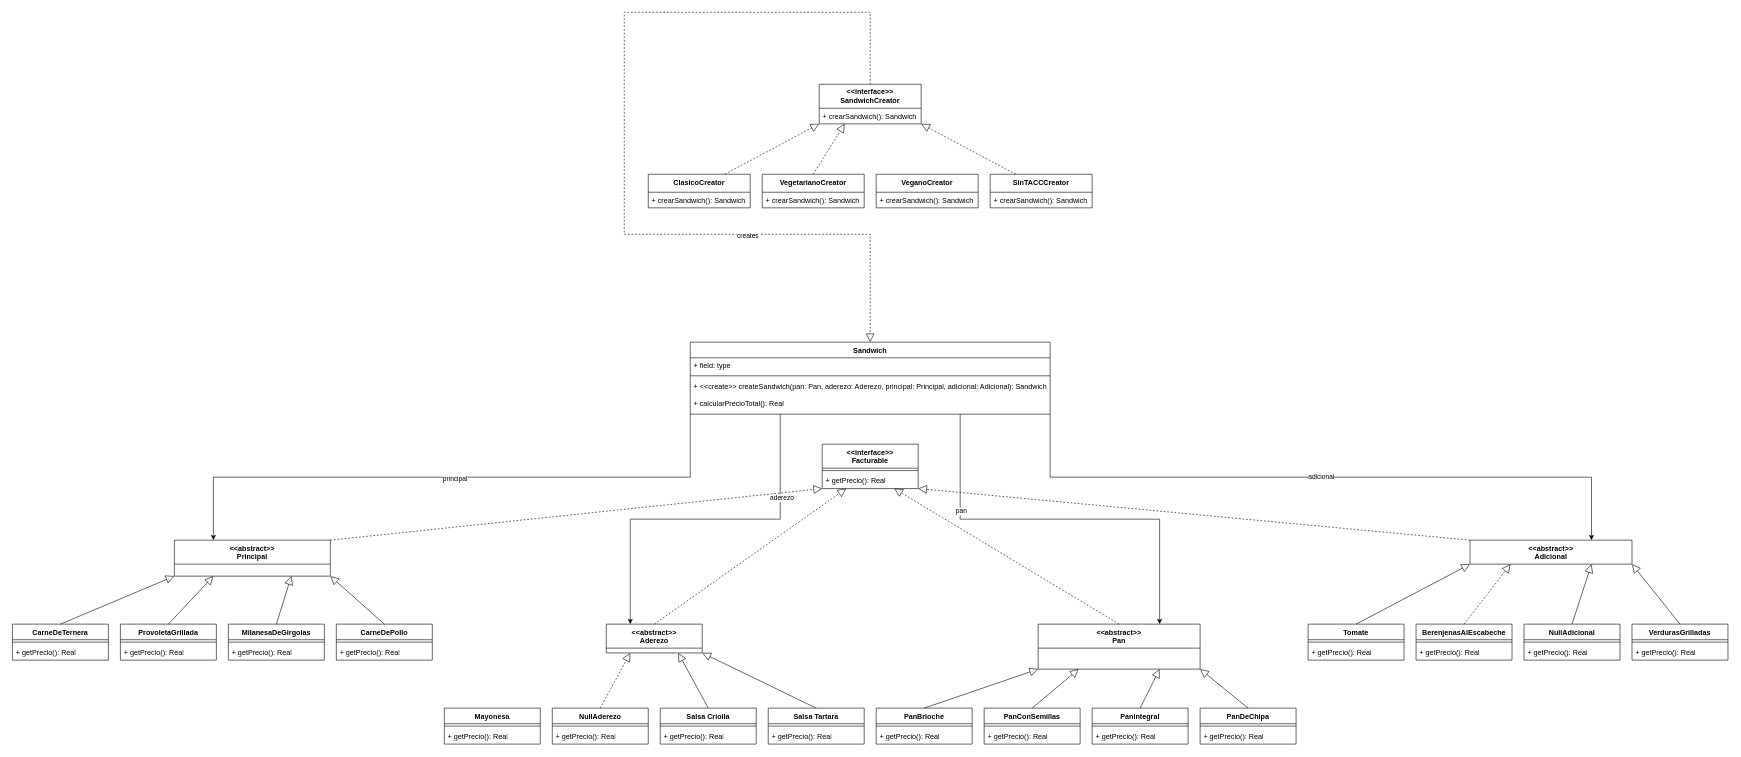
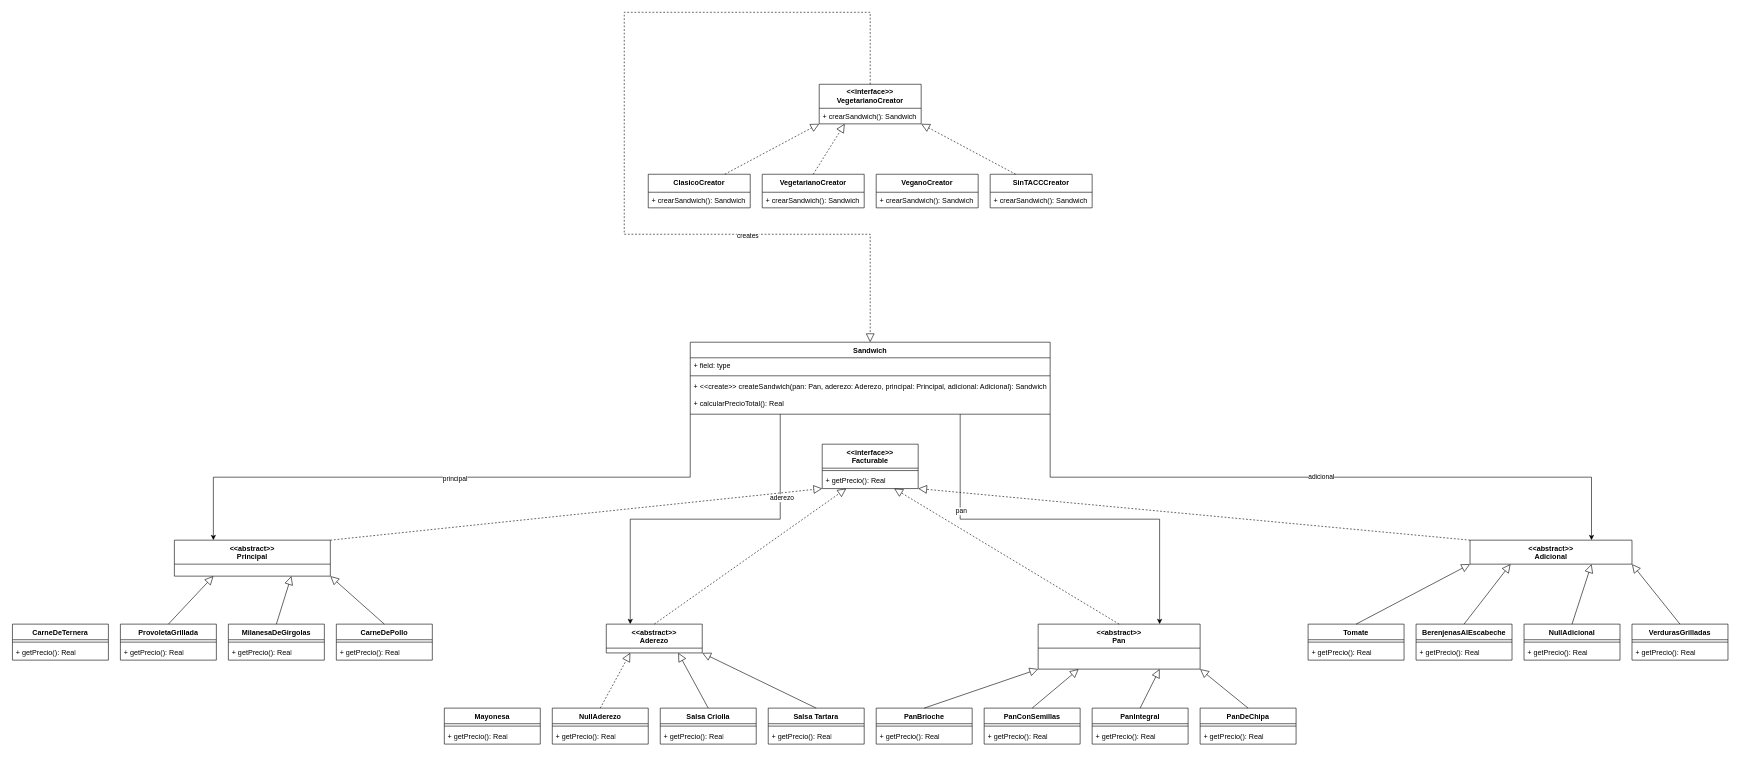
- <mxCell id="88" value="&lt;div&gt;&lt;b&gt;&amp;lt;&amp;lt;interface&amp;gt;&amp;gt;&lt;br&gt;&lt;/b&gt;&lt;/div&gt;&lt;div&gt;&lt;b&gt;SandwichCreator&lt;/b&gt;&lt;/div&gt;" style="swimlane;fontStyle=0;childLayout=stackLayout;horizontal=1;startSize=40;fillColor=none;horizontalStack=0;resizeParent=1;resizeParentMax=0;resizeLast=0;collapsible=1;marginBottom=0;whiteSpace=wrap;html=1;" vertex="1" parent="1"><mxGeometry x="1365" y="140" width="170" height="66" as="geometry" /></mxCell>
+ <mxCell id="88" value="&lt;div&gt;&lt;b&gt;&amp;lt;&amp;lt;interface&amp;gt;&amp;gt;&lt;br&gt;&lt;/b&gt;&lt;/div&gt;&lt;div&gt;&lt;b&gt;VegetarianoCreator&lt;/b&gt;&lt;/div&gt;" style="swimlane;fontStyle=0;childLayout=stackLayout;horizontal=1;startSize=40;fillColor=none;horizontalStack=0;resizeParent=1;resizeParentMax=0;resizeLast=0;collapsible=1;marginBottom=0;whiteSpace=wrap;html=1;" vertex="1" parent="1"><mxGeometry x="1365" y="140" width="170" height="66" as="geometry" /></mxCell>
- <mxCell id="85" value="" style="endArrow=block;endFill=0;endSize=12;html=1;rounded=0;exitX=0.5;exitY=0;exitDx=0;exitDy=0;entryX=0.25;entryY=1;entryDx=0;entryDy=0;dashed=1;" edge="1" parent="1" source="75" target="17"><mxGeometry width="160" relative="1" as="geometry"><mxPoint x="2300" y="900" as="sourcePoint" /><mxPoint x="2460" y="900" as="targetPoint" /></mxGeometry></mxCell>
+ <mxCell id="85" value="" style="endArrow=block;endFill=0;endSize=12;html=1;rounded=0;exitX=0.5;exitY=0;exitDx=0;exitDy=0;entryX=0.25;entryY=1;entryDx=0;entryDy=0;" edge="1" parent="1" source="75" target="17"><mxGeometry width="160" relative="1" as="geometry"><mxPoint x="2300" y="900" as="sourcePoint" /><mxPoint x="2460" y="900" as="targetPoint" /></mxGeometry></mxCell>
- <mxCell id="68" value="" style="endArrow=block;endFill=0;endSize=12;html=1;rounded=0;exitX=0.5;exitY=0;exitDx=0;exitDy=0;entryX=0;entryY=1;entryDx=0;entryDy=0;" edge="1" parent="1" source="56" target="15"><mxGeometry width="160" relative="1" as="geometry"><mxPoint x="570" y="900" as="sourcePoint" /><mxPoint x="730" y="900" as="targetPoint" /></mxGeometry></mxCell>
